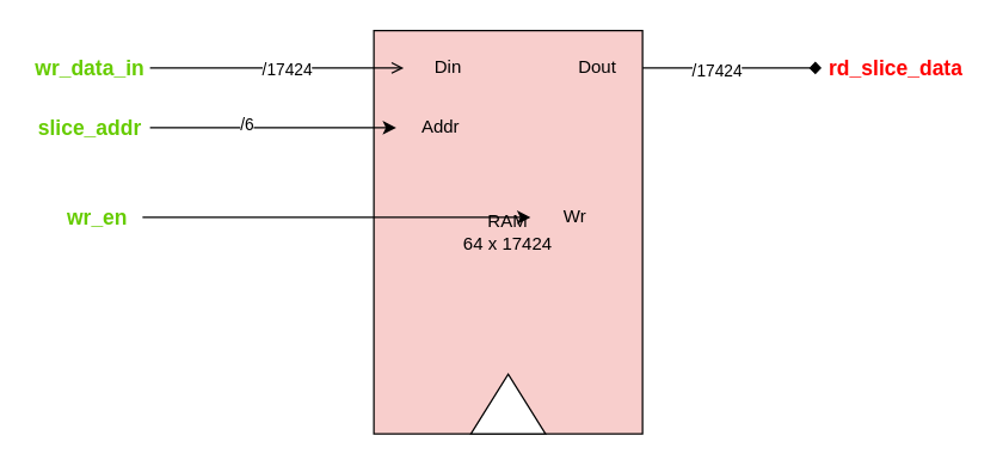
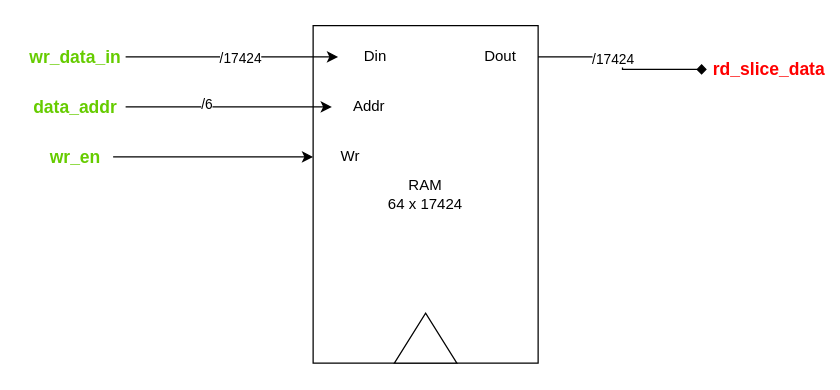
- <mxCell id="10" style="edgeStyle=orthogonalEdgeStyle;rounded=0;orthogonalLoop=1;jettySize=auto;html=1;entryX=0;entryY=0.5;entryDx=0;entryDy=0;endArrow=open;" parent="1" source="12" target="3" edge="1"><mxGeometry relative="1" as="geometry" /></mxCell>
+ <mxCell id="10" style="edgeStyle=orthogonalEdgeStyle;rounded=0;orthogonalLoop=1;jettySize=auto;html=1;entryX=0;entryY=0.5;entryDx=0;entryDy=0;" parent="1" source="12" target="3" edge="1"><mxGeometry relative="1" as="geometry" /></mxCell>
- <mxCell id="18" value="&lt;b&gt;&lt;font color=&quot;#ff0000&quot; style=&quot;font-size: 14px;&quot;&gt;rd_slice_data&lt;/font&gt;&lt;/b&gt;" style="text;html=1;strokeColor=none;fillColor=none;align=center;verticalAlign=middle;whiteSpace=wrap;rounded=0;" parent="1" vertex="1"><mxGeometry x="550" y="30" width="100" height="30" as="geometry" /></mxCell>
+ <mxCell id="18" value="&lt;b&gt;&lt;font color=&quot;#ff0000&quot; style=&quot;font-size: 14px;&quot;&gt;rd_slice_data&lt;/font&gt;&lt;/b&gt;" style="text;html=1;strokeColor=none;fillColor=none;align=center;verticalAlign=middle;whiteSpace=wrap;rounded=0;" parent="1" vertex="1"><mxGeometry x="565" y="40" width="100" height="30" as="geometry" /></mxCell>
- <mxCell id="15" value="&lt;font color=&quot;#66cc00&quot; size=&quot;1&quot;&gt;&lt;span style=&quot;font-size: 14px;&quot;&gt;&lt;b style=&quot;&quot;&gt;slice_addr&lt;/b&gt;&lt;/span&gt;&lt;/font&gt;" style="text;html=1;strokeColor=none;fillColor=none;align=center;verticalAlign=middle;whiteSpace=wrap;rounded=0;" parent="1" vertex="1"><mxGeometry x="20" y="70" width="80" height="30" as="geometry" /></mxCell>
+ <mxCell id="15" value="&lt;font color=&quot;#66cc00&quot; size=&quot;1&quot;&gt;&lt;span style=&quot;font-size: 14px;&quot;&gt;&lt;b style=&quot;&quot;&gt;data_addr&lt;/b&gt;&lt;/span&gt;&lt;/font&gt;" style="text;html=1;strokeColor=none;fillColor=none;align=center;verticalAlign=middle;whiteSpace=wrap;rounded=0;" parent="1" vertex="1"><mxGeometry x="20" y="70" width="80" height="30" as="geometry" /></mxCell>
- <mxCell id="17" value="&lt;b&gt;&lt;font color=&quot;#66cc00&quot; style=&quot;font-size: 14px;&quot;&gt;wr_en&lt;/font&gt;&lt;/b&gt;" style="text;html=1;strokeColor=none;fillColor=none;align=center;verticalAlign=middle;whiteSpace=wrap;rounded=0;" parent="1" vertex="1"><mxGeometry x="35" y="130" width="60" height="30" as="geometry" /></mxCell>
+ <mxCell id="17" value="&lt;b&gt;&lt;font color=&quot;#66cc00&quot; style=&quot;font-size: 14px;&quot;&gt;wr_en&lt;/font&gt;&lt;/b&gt;" style="text;html=1;strokeColor=none;fillColor=none;align=center;verticalAlign=middle;whiteSpace=wrap;rounded=0;" parent="1" vertex="1"><mxGeometry x="30" y="110" width="60" height="30" as="geometry" /></mxCell>
- <mxCell id="4" value="Wr" style="text;html=1;strokeColor=none;fillColor=none;align=center;verticalAlign=middle;whiteSpace=wrap;rounded=0;" parent="1" vertex="1"><mxGeometry x="355" y="130" width="60" height="30" as="geometry" /></mxCell>
+ <mxCell id="4" value="Wr" style="text;html=1;strokeColor=none;fillColor=none;align=center;verticalAlign=middle;whiteSpace=wrap;rounded=0;" parent="1" vertex="1"><mxGeometry x="250" y="110" width="60" height="30" as="geometry" /></mxCell>
- <mxCell id="2" value="&lt;div&gt;RAM&lt;/div&gt;&lt;div&gt;64 x 17424&lt;br&gt;&lt;/div&gt;" style="rounded=0;whiteSpace=wrap;html=1;fillColor=#f8cecc;" parent="1" vertex="1"><mxGeometry x="250" y="20" width="180" height="270" as="geometry" /></mxCell>
+ <mxCell id="2" value="&lt;div&gt;RAM&lt;/div&gt;&lt;div&gt;64 x 17424&lt;br&gt;&lt;/div&gt;" style="rounded=0;whiteSpace=wrap;html=1;" parent="1" vertex="1"><mxGeometry x="250" y="20" width="180" height="270" as="geometry" /></mxCell>
